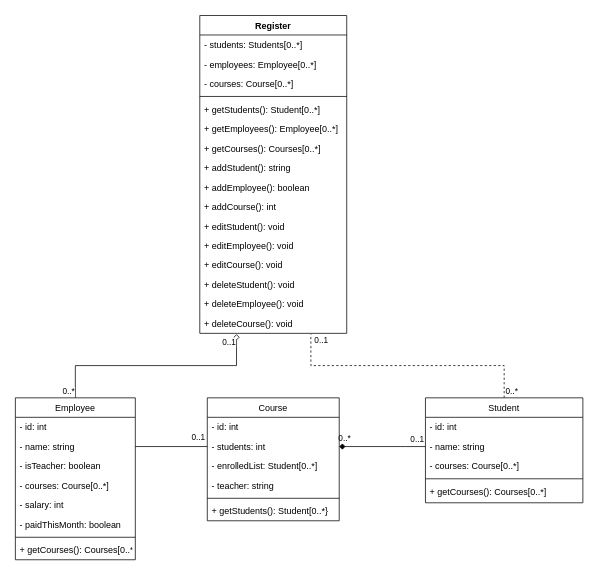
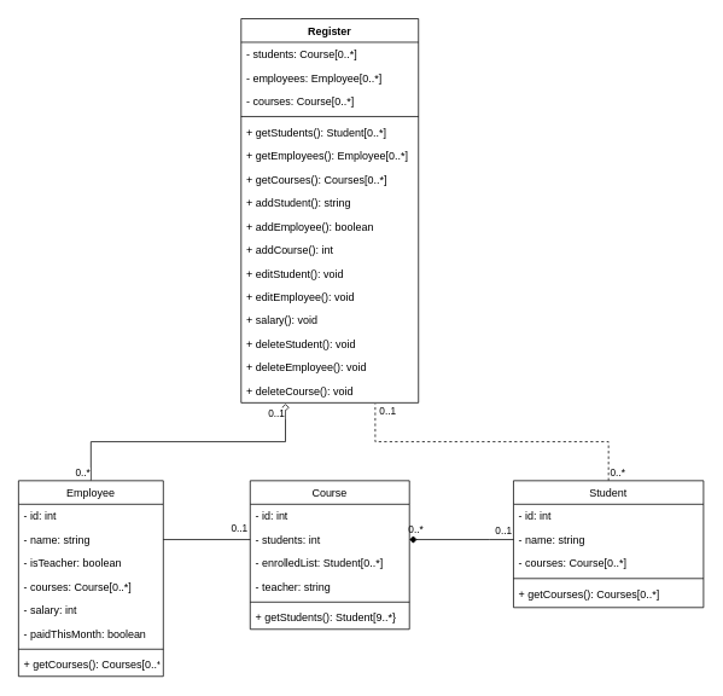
- <mxCell id="36" value="- students: Students[0..*]" style="text;strokeColor=none;fillColor=none;align=left;verticalAlign=top;spacingLeft=4;spacingRight=4;overflow=hidden;rotatable=0;points=[[0,0.5],[1,0.5]];portConstraint=eastwest;" vertex="1" parent="35"><mxGeometry y="26" width="196" height="26" as="geometry" /></mxCell>
+ <mxCell id="36" value="- students: Course[0..*]" style="text;strokeColor=none;fillColor=none;align=left;verticalAlign=top;spacingLeft=4;spacingRight=4;overflow=hidden;rotatable=0;points=[[0,0.5],[1,0.5]];portConstraint=eastwest;" vertex="1" parent="35"><mxGeometry y="26" width="196" height="26" as="geometry" /></mxCell>
- <mxCell id="48" value="+ editCourse(): void" style="text;strokeColor=none;fillColor=none;align=left;verticalAlign=top;spacingLeft=4;spacingRight=4;overflow=hidden;rotatable=0;points=[[0,0.5],[1,0.5]];portConstraint=eastwest;" vertex="1" parent="35"><mxGeometry y="320" width="196" height="26" as="geometry" /></mxCell>
+ <mxCell id="48" value="+ salary(): void" style="text;strokeColor=none;fillColor=none;align=left;verticalAlign=top;spacingLeft=4;spacingRight=4;overflow=hidden;rotatable=0;points=[[0,0.5],[1,0.5]];portConstraint=eastwest;" vertex="1" parent="35"><mxGeometry y="320" width="196" height="26" as="geometry" /></mxCell>
- <mxCell id="34" value="+ getStudents(): Student[0..*}" style="text;strokeColor=none;fillColor=none;align=left;verticalAlign=top;spacingLeft=4;spacingRight=4;overflow=hidden;rotatable=0;points=[[0,0.5],[1,0.5]];portConstraint=eastwest;" vertex="1" parent="28"><mxGeometry y="138" width="176" height="26" as="geometry" /></mxCell>
+ <mxCell id="34" value="+ getStudents(): Student[9..*}" style="text;strokeColor=none;fillColor=none;align=left;verticalAlign=top;spacingLeft=4;spacingRight=4;overflow=hidden;rotatable=0;points=[[0,0.5],[1,0.5]];portConstraint=eastwest;" vertex="1" parent="28"><mxGeometry y="138" width="176" height="26" as="geometry" /></mxCell>
